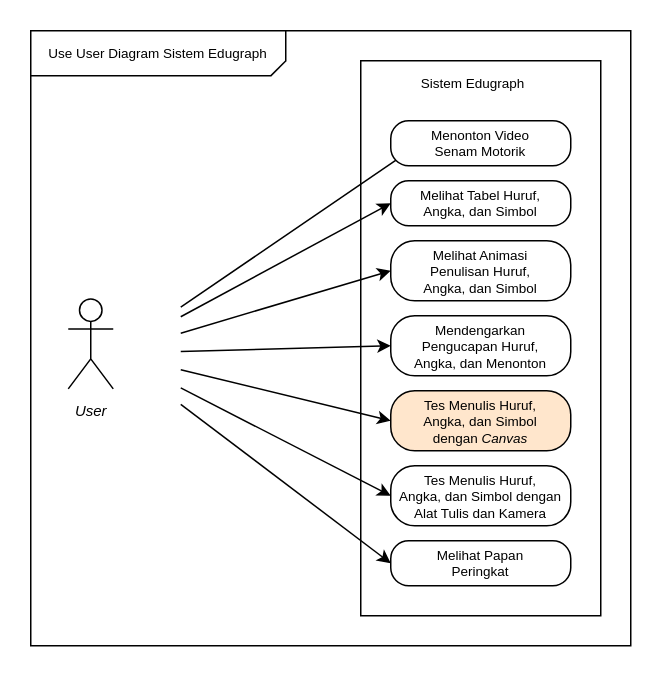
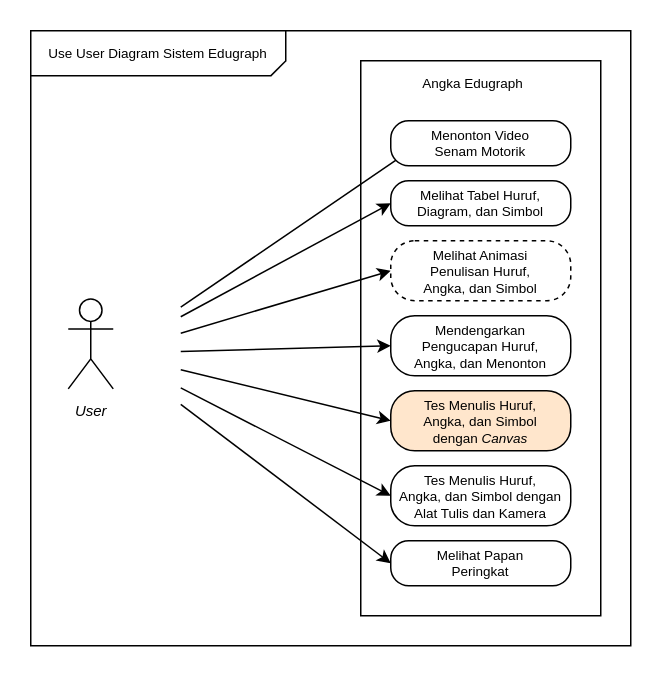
- <mxCell id="5" value="Sistem Edugraph" style="text;align=center;fontStyle=0;verticalAlign=middle;spacingLeft=3;spacingRight=3;strokeColor=none;rotatable=0;points=[[0,0.5],[1,0.5]];portConstraint=eastwest;fontSize=9;fillColor=none;" vertex="1" parent="1"><mxGeometry x="260" y="50" width="110" height="10" as="geometry" /></mxCell>
+ <mxCell id="5" value="Angka Edugraph" style="text;align=center;fontStyle=0;verticalAlign=middle;spacingLeft=3;spacingRight=3;strokeColor=none;rotatable=0;points=[[0,0.5],[1,0.5]];portConstraint=eastwest;fontSize=9;fillColor=none;" vertex="1" parent="1"><mxGeometry x="260" y="50" width="110" height="10" as="geometry" /></mxCell>
- <mxCell id="15" value="Melihat Tabel Huruf, &lt;br style=&quot;font-size: 9px&quot;&gt;Angka, dan Simbol" style="rounded=1;whiteSpace=wrap;html=1;arcSize=40;fontSize=9;verticalAlign=top;spacing=0;" vertex="1" parent="14"><mxGeometry y="40" width="120" height="30" as="geometry" /></mxCell>
+ <mxCell id="15" value="Melihat Tabel Huruf, &lt;br style=&quot;font-size: 9px&quot;&gt;Diagram, dan Simbol" style="rounded=1;whiteSpace=wrap;html=1;arcSize=40;fontSize=9;verticalAlign=top;spacing=0;" vertex="1" parent="14"><mxGeometry y="40" width="120" height="30" as="geometry" /></mxCell>
- <mxCell id="16" value="Melihat Animasi &lt;br&gt;Penulisan Huruf, &lt;br style=&quot;font-size: 9px&quot;&gt;Angka, dan Simbol" style="rounded=1;whiteSpace=wrap;html=1;arcSize=40;fontSize=9;verticalAlign=top;spacing=0;" vertex="1" parent="14"><mxGeometry y="80" width="120" height="40" as="geometry" /></mxCell>
+ <mxCell id="16" value="Melihat Animasi &lt;br&gt;Penulisan Huruf, &lt;br style=&quot;font-size: 9px&quot;&gt;Angka, dan Simbol" style="rounded=1;whiteSpace=wrap;html=1;arcSize=40;fontSize=9;verticalAlign=top;spacing=0;dashed=1;" vertex="1" parent="14"><mxGeometry y="80" width="120" height="40" as="geometry" /></mxCell>
